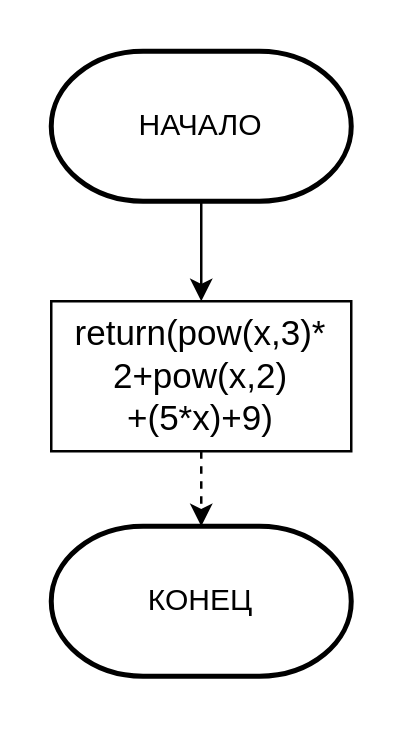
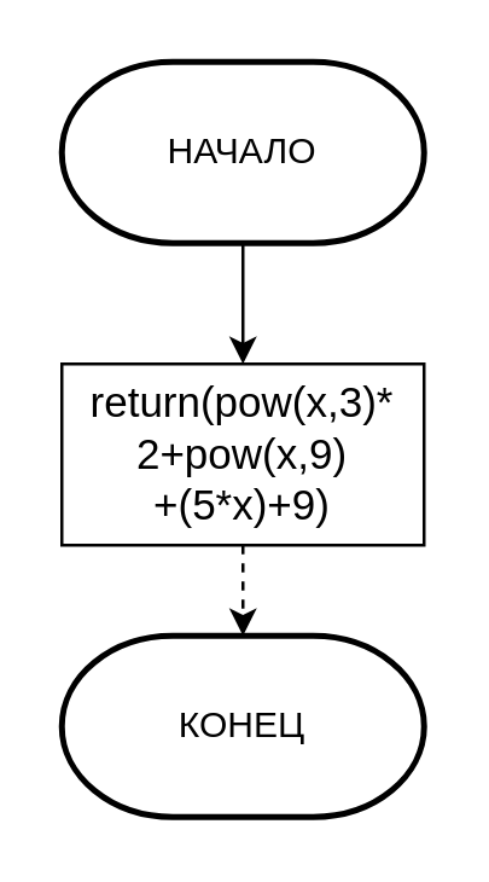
- <mxCell id="5" value="&lt;font style=&quot;font-size: 14px;&quot;&gt;return(pow(x,3)*&lt;br&gt;2+pow(x,2)&lt;br&gt;+(5*x)+9)&lt;/font&gt;" style="rounded=0;whiteSpace=wrap;html=1;" vertex="1" parent="1"><mxGeometry x="20" y="120" width="120" height="60" as="geometry" /></mxCell>
+ <mxCell id="5" value="&lt;font style=&quot;font-size: 14px;&quot;&gt;return(pow(x,3)*&lt;br&gt;2+pow(x,9)&lt;br&gt;+(5*x)+9)&lt;/font&gt;" style="rounded=0;whiteSpace=wrap;html=1;" vertex="1" parent="1"><mxGeometry x="20" y="120" width="120" height="60" as="geometry" /></mxCell>
